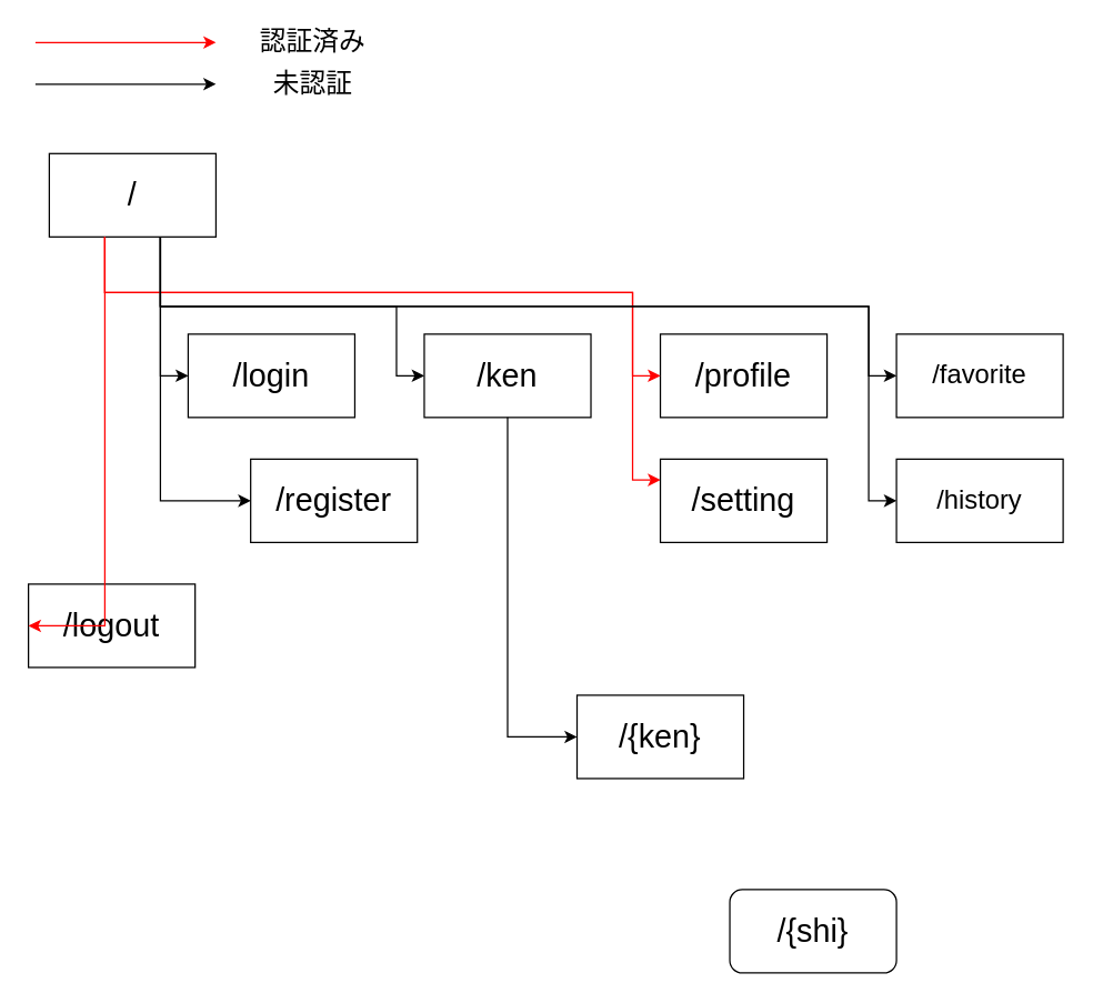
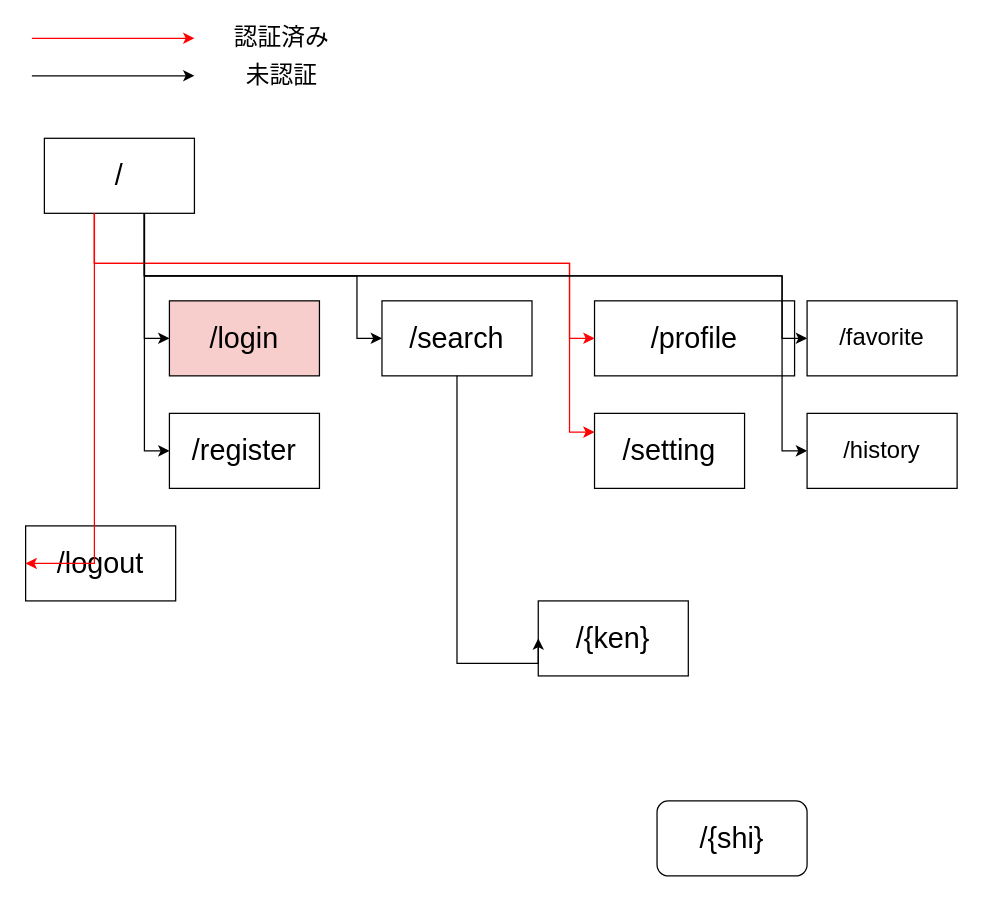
- <mxCell id="9" value="/login" style="rounded=0;whiteSpace=wrap;html=1;fontSize=23;" vertex="1" parent="1"><mxGeometry x="135" y="240" width="120" height="60" as="geometry" /></mxCell>
+ <mxCell id="9" value="/login" style="rounded=0;whiteSpace=wrap;html=1;fontSize=23;fillColor=#f8cecc;" vertex="1" parent="1"><mxGeometry x="135" y="240" width="120" height="60" as="geometry" /></mxCell>
- <mxCell id="8" value="/ken" style="rounded=0;whiteSpace=wrap;html=1;fontSize=23;" vertex="1" parent="1"><mxGeometry x="305" y="240" width="120" height="60" as="geometry" /></mxCell>
+ <mxCell id="8" value="/search" style="rounded=0;whiteSpace=wrap;html=1;fontSize=23;" vertex="1" parent="1"><mxGeometry x="305" y="240" width="120" height="60" as="geometry" /></mxCell>
- <mxCell id="6" value="/profile" style="rounded=0;whiteSpace=wrap;html=1;fontSize=23;" vertex="1" parent="1"><mxGeometry x="475" y="240" width="120" height="60" as="geometry" /></mxCell>
+ <mxCell id="6" value="/profile" style="rounded=0;whiteSpace=wrap;html=1;fontSize=23;" vertex="1" parent="1"><mxGeometry x="475" y="240" width="160" height="60" as="geometry" /></mxCell>
- <mxCell id="10" value="/register" style="rounded=0;whiteSpace=wrap;html=1;fontSize=23;" vertex="1" parent="1"><mxGeometry x="180" y="330" width="120" height="60" as="geometry" /></mxCell>
+ <mxCell id="10" value="/register" style="rounded=0;whiteSpace=wrap;html=1;fontSize=23;" vertex="1" parent="1"><mxGeometry x="135" y="330" width="120" height="60" as="geometry" /></mxCell>
- <mxCell id="19" value="/{ken}" style="rounded=0;whiteSpace=wrap;html=1;fontSize=23;" vertex="1" parent="1"><mxGeometry x="415" y="500" width="120" height="60" as="geometry" /></mxCell>
+ <mxCell id="19" value="/{ken}" style="rounded=0;whiteSpace=wrap;html=1;fontSize=23;" vertex="1" parent="1"><mxGeometry x="430" y="480" width="120" height="60" as="geometry" /></mxCell>
